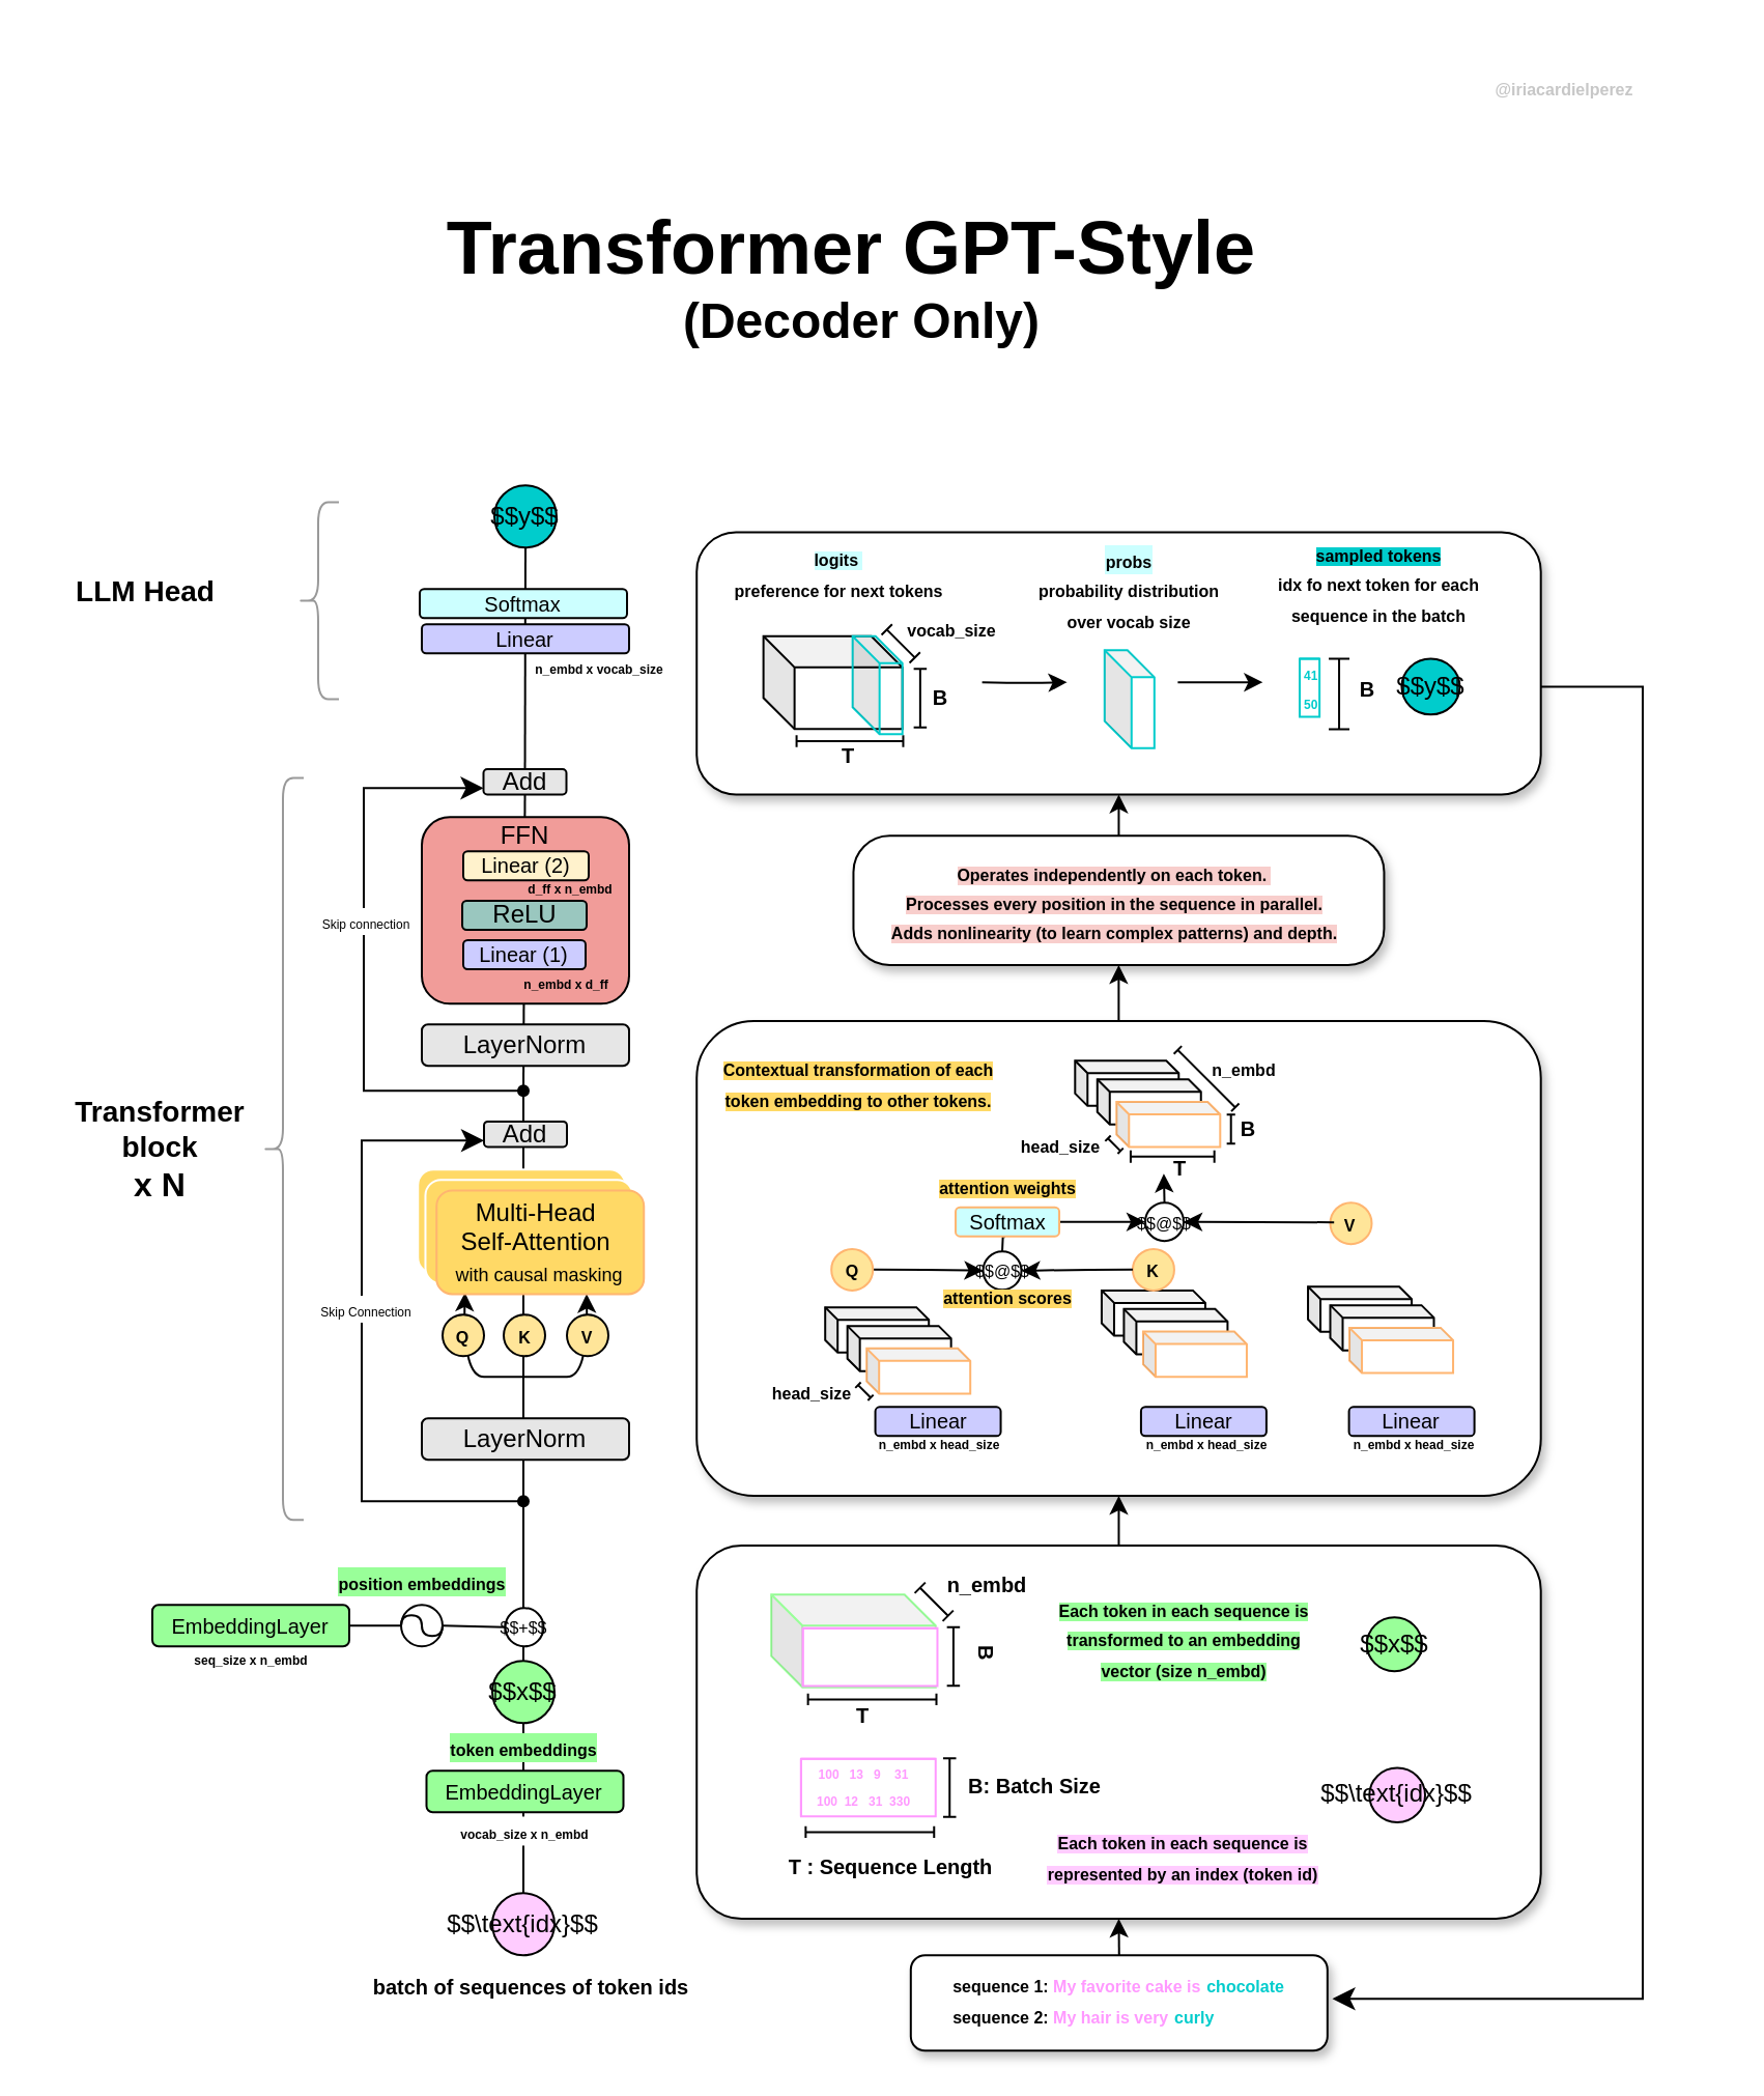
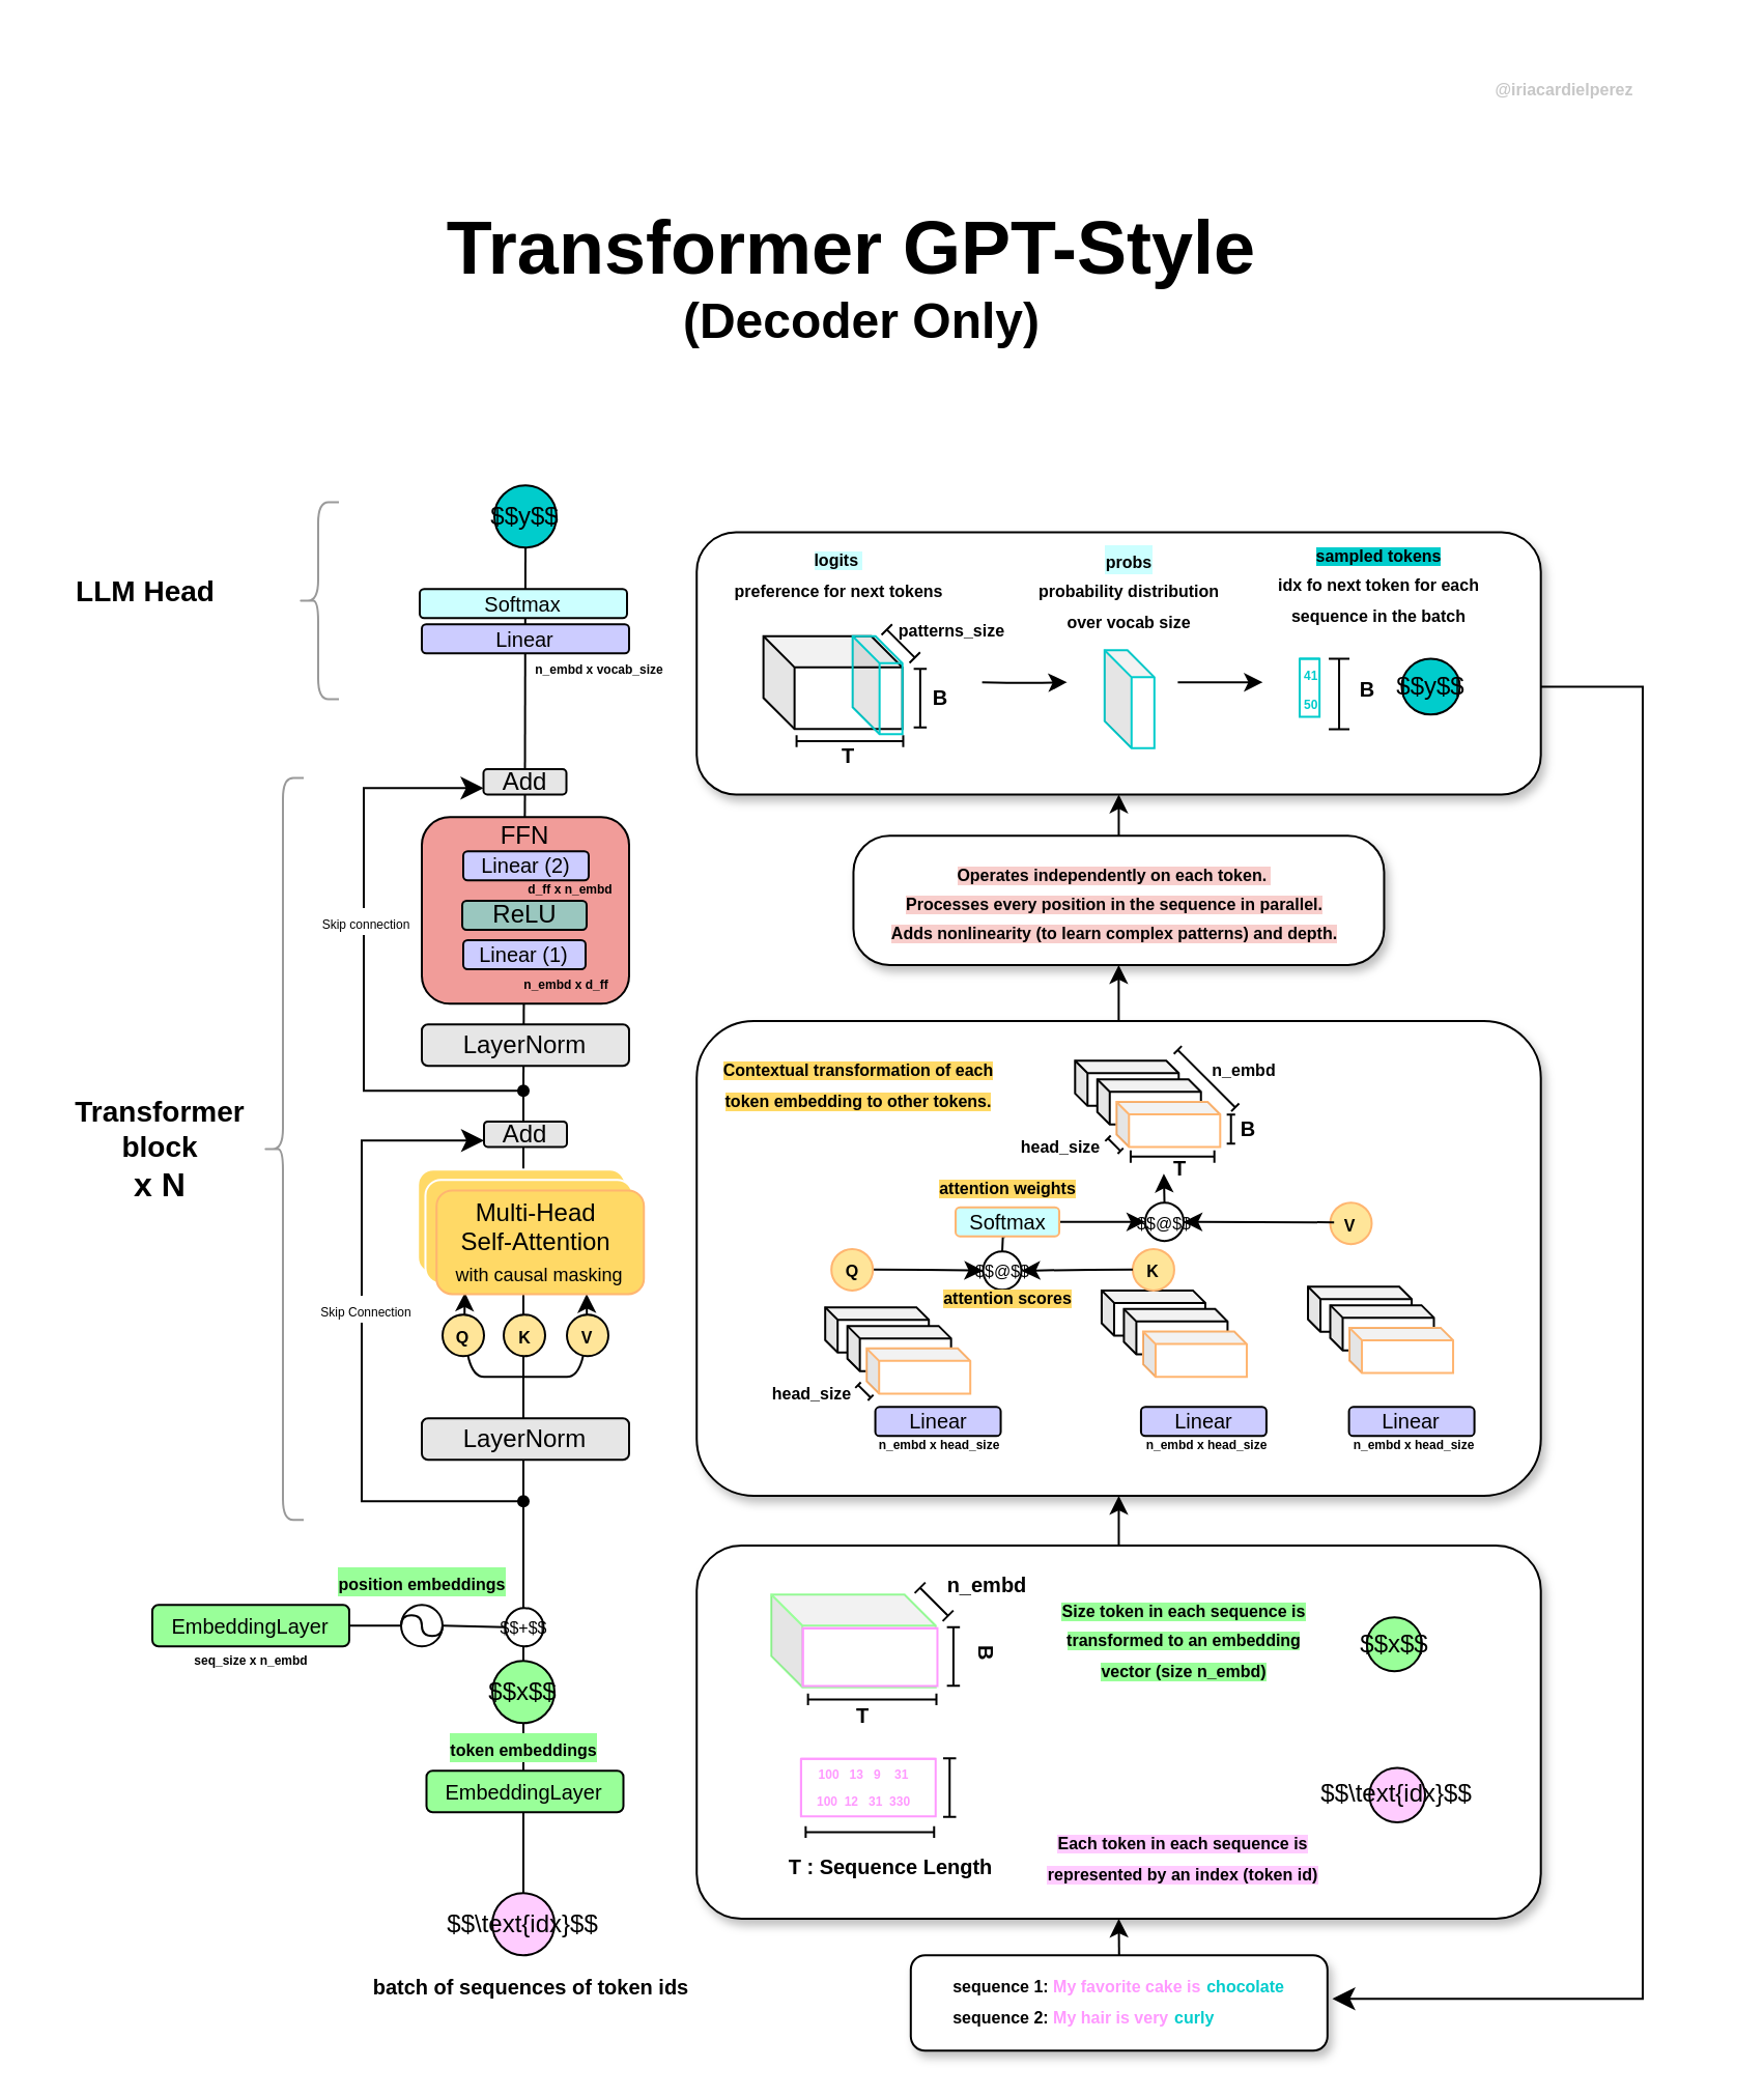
- <mxCell id="107" value="&lt;b style=&quot;&quot;&gt;&lt;font style=&quot;font-size: 8px;&quot;&gt;vocab_size&lt;/font&gt;&lt;/b&gt;" style="text;html=1;align=center;verticalAlign=middle;whiteSpace=wrap;rounded=0;" vertex="1" parent="1"><mxGeometry x="419.22" y="295.81" width="80" height="15" as="geometry" /></mxCell>
+ <mxCell id="107" value="&lt;b style=&quot;&quot;&gt;&lt;font style=&quot;font-size: 8px;&quot;&gt;patterns_size&lt;/font&gt;&lt;/b&gt;" style="text;html=1;align=center;verticalAlign=middle;whiteSpace=wrap;rounded=0;" vertex="1" parent="1"><mxGeometry x="419.22" y="295.81" width="80" height="15" as="geometry" /></mxCell>
- <mxCell id="26" value="&lt;font style=&quot;font-size: 10px;&quot;&gt;Linear (2)&lt;/font&gt;" style="rounded=1;whiteSpace=wrap;html=1;fillColor=#fff2cc;" vertex="1" parent="1"><mxGeometry x="223" y="410.09" width="60.5" height="14" as="geometry" /></mxCell>
+ <mxCell id="26" value="&lt;font style=&quot;font-size: 10px;&quot;&gt;Linear (2)&lt;/font&gt;" style="rounded=1;whiteSpace=wrap;html=1;fillColor=#CCCCFF;" vertex="1" parent="1"><mxGeometry x="223" y="410.09" width="60.5" height="14" as="geometry" /></mxCell>
- <mxCell id="138" value="&lt;b style=&quot;&quot;&gt;&lt;font style=&quot;font-size: 8px; background-color: rgb(153, 255, 153);&quot;&gt;Each token in each sequence is transformed to an embedding vector (size n_embd)&lt;/font&gt;&lt;/b&gt;" style="text;html=1;align=center;verticalAlign=middle;whiteSpace=wrap;rounded=0;" vertex="1" parent="1"><mxGeometry x="501" y="767.63" width="140" height="44" as="geometry" /></mxCell>
+ <mxCell id="138" value="&lt;b style=&quot;&quot;&gt;&lt;font style=&quot;font-size: 8px; background-color: rgb(153, 255, 153);&quot;&gt;Size token in each sequence is transformed to an embedding vector (size n_embd)&lt;/font&gt;&lt;/b&gt;" style="text;html=1;align=center;verticalAlign=middle;whiteSpace=wrap;rounded=0;" vertex="1" parent="1"><mxGeometry x="501" y="767.63" width="140" height="44" as="geometry" /></mxCell>
- <mxCell id="119" value="&lt;span style=&quot;font-size: 10px;&quot;&gt;&lt;b&gt;B: Batch Size&lt;/b&gt;&lt;/span&gt;" style="text;html=1;align=center;verticalAlign=middle;whiteSpace=wrap;rounded=0;" vertex="1" parent="1"><mxGeometry x="463.53" y="845.86" width="70" height="30" as="geometry" /></mxCell>
- <mxCell id="39" value="&lt;b style=&quot;&quot;&gt;&lt;font style=&quot;font-size: 6px;&quot;&gt;vocab_size x n_embd&lt;/font&gt;&lt;/b&gt;" style="text;html=1;align=center;verticalAlign=middle;whiteSpace=wrap;rounded=0;fillColor=#FFFFFF;" vertex="1" parent="1"><mxGeometry x="190" y="875.72" width="126" height="14" as="geometry" /></mxCell>
